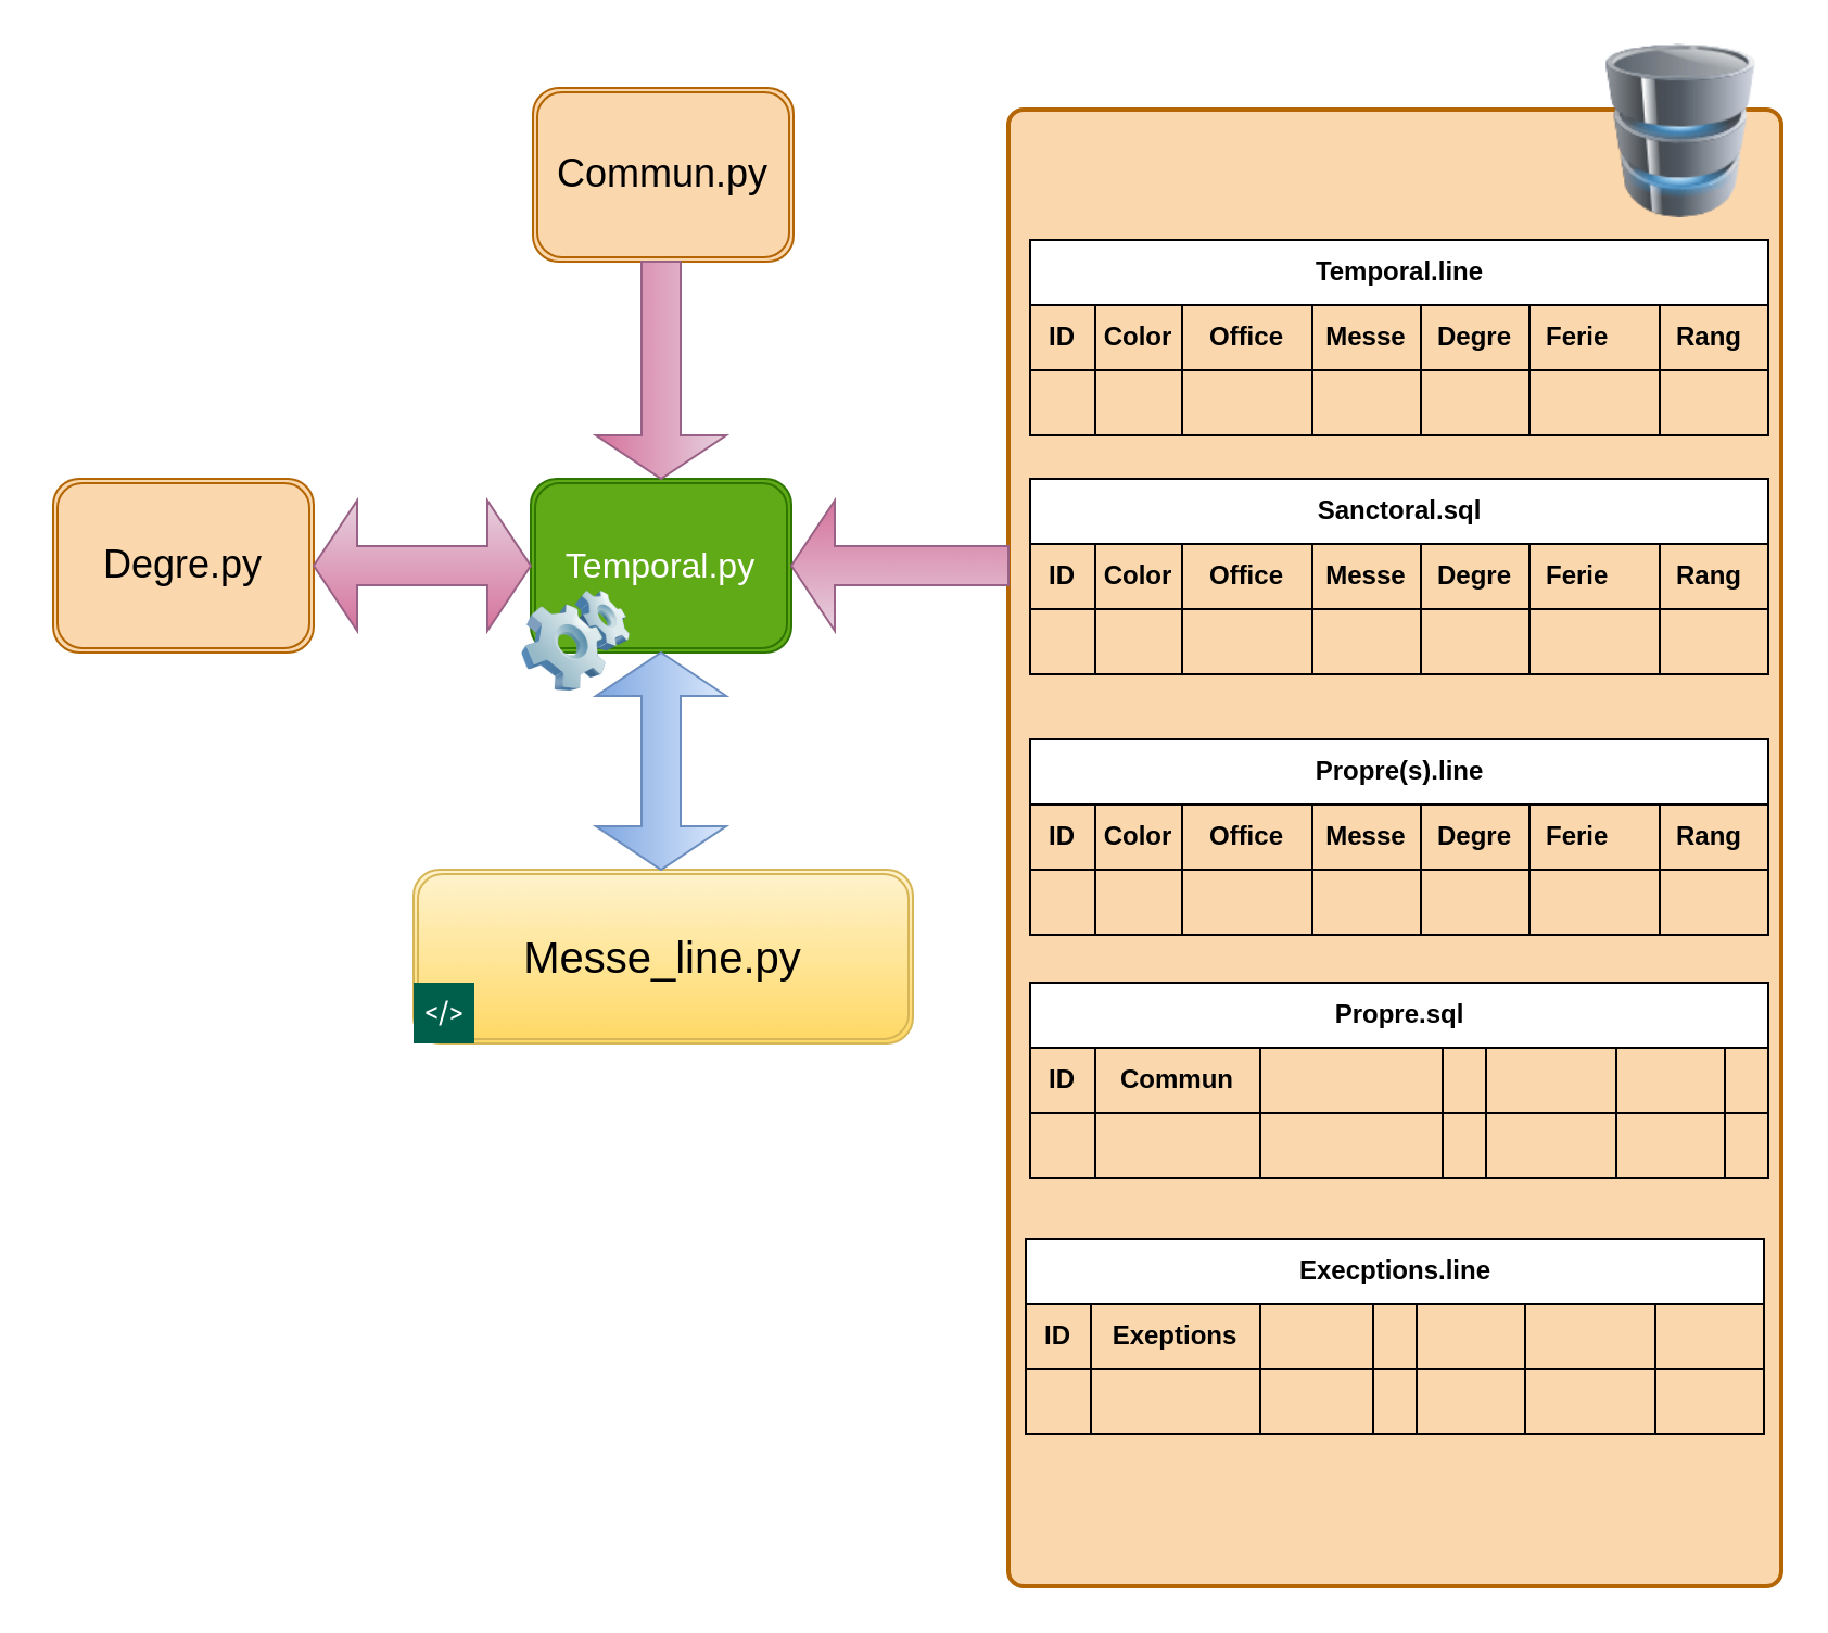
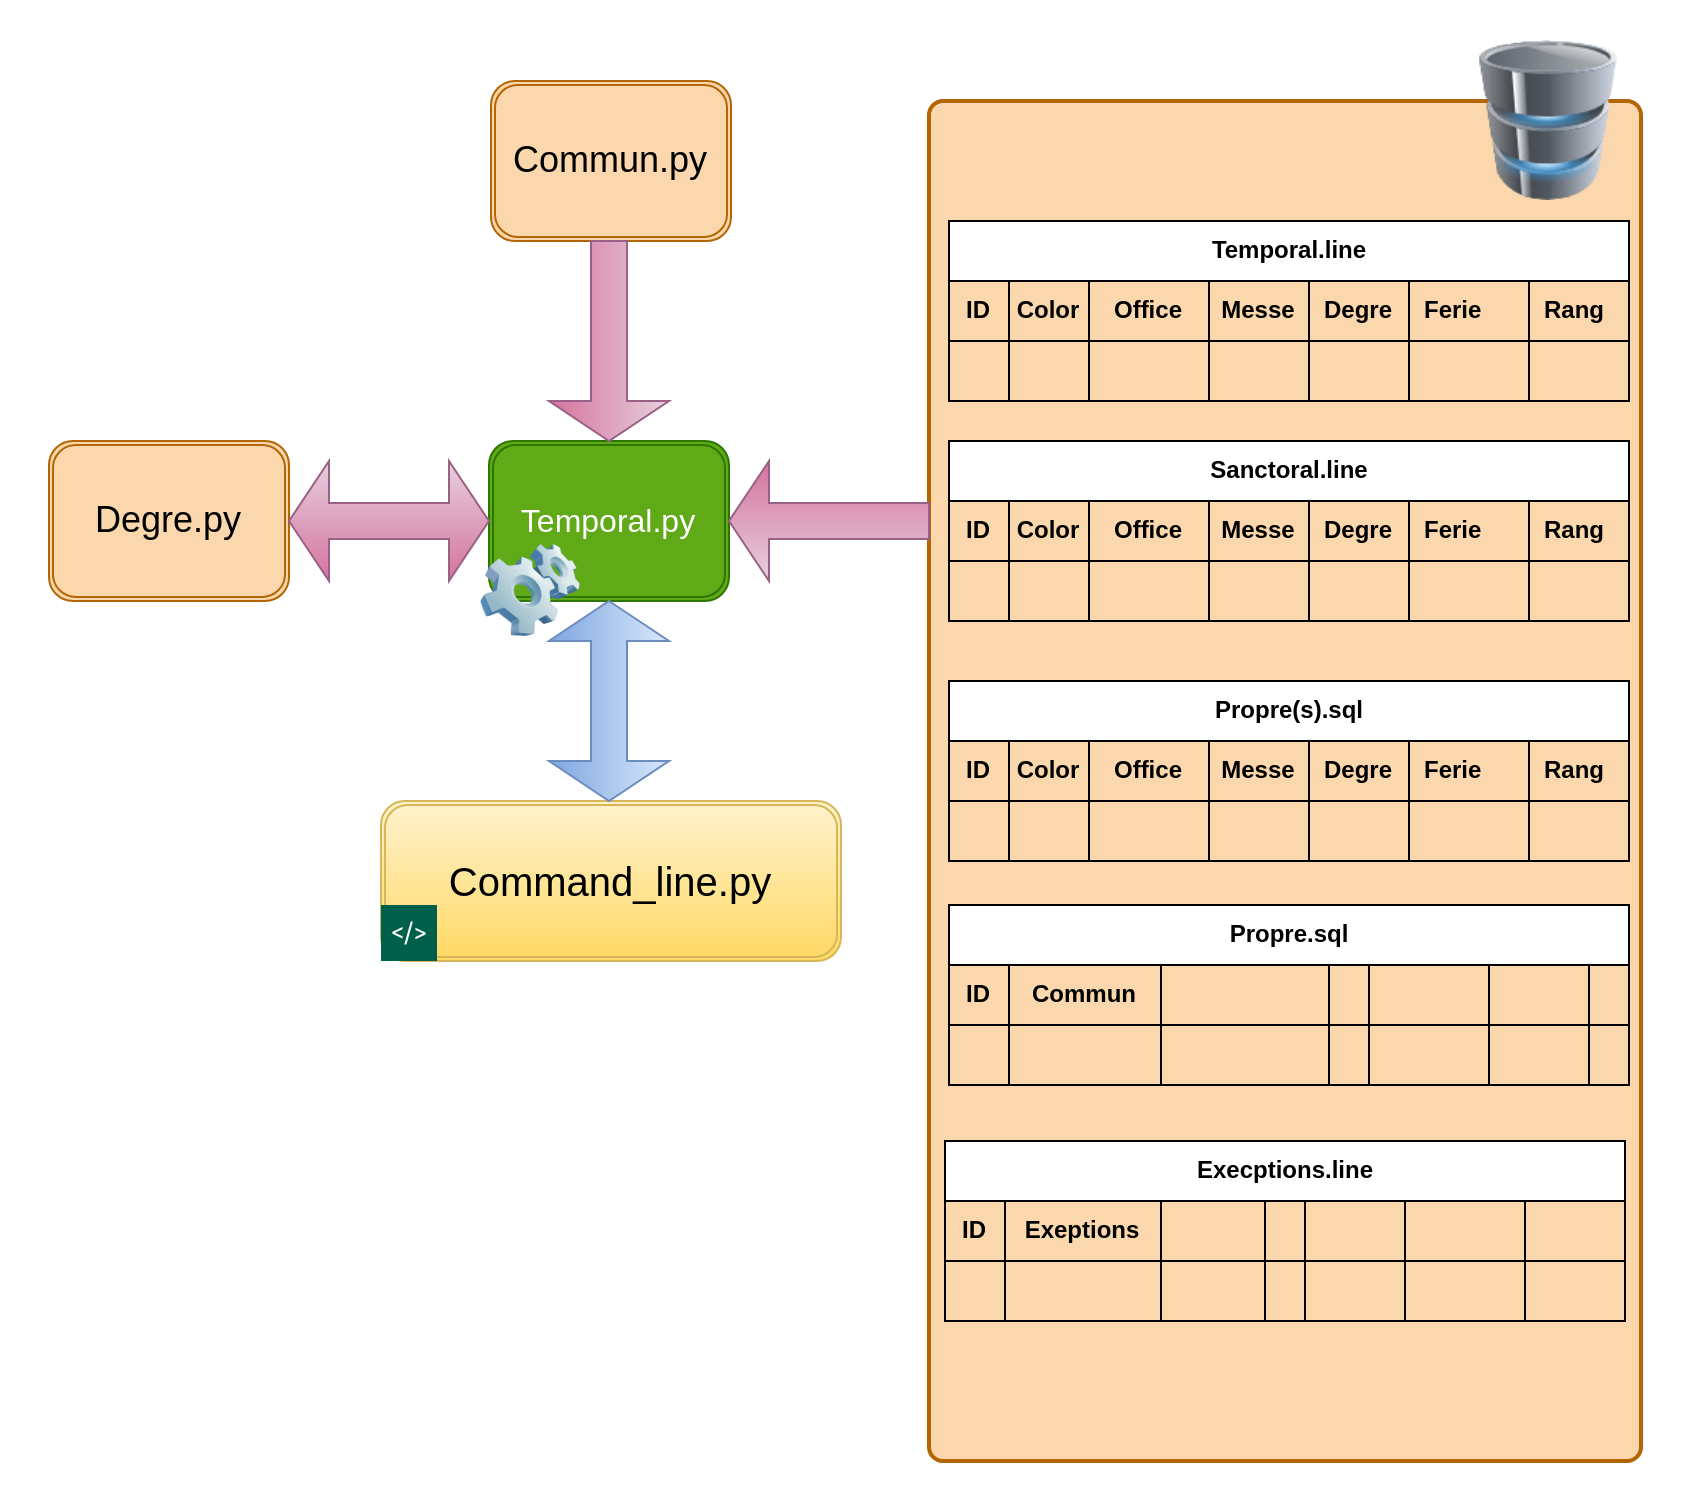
- <mxCell id="20" value="Sanctoral.sql" style="shape=table;startSize=30;container=1;collapsible=1;childLayout=tableLayout;fixedRows=1;rowLines=0;fontStyle=1;align=center;resizeLast=1;html=1;" vertex="1" parent="1"><mxGeometry x="474" y="220" width="340" height="90" as="geometry" /></mxCell>
+ <mxCell id="20" value="Sanctoral.line" style="shape=table;startSize=30;container=1;collapsible=1;childLayout=tableLayout;fixedRows=1;rowLines=0;fontStyle=1;align=center;resizeLast=1;html=1;" vertex="1" parent="1"><mxGeometry x="474" y="220" width="340" height="90" as="geometry" /></mxCell>
- <mxCell id="37" value="Propre(s).line" style="shape=table;startSize=30;container=1;collapsible=1;childLayout=tableLayout;fixedRows=1;rowLines=0;fontStyle=1;align=center;resizeLast=1;html=1;" vertex="1" parent="1"><mxGeometry x="474" y="340" width="340" height="90" as="geometry" /></mxCell>
+ <mxCell id="37" value="Propre(s).sql" style="shape=table;startSize=30;container=1;collapsible=1;childLayout=tableLayout;fixedRows=1;rowLines=0;fontStyle=1;align=center;resizeLast=1;html=1;" vertex="1" parent="1"><mxGeometry x="474" y="340" width="340" height="90" as="geometry" /></mxCell>
- <mxCell id="56" value="&lt;font style=&quot;font-size: 20px;&quot;&gt;Messe_line.py&lt;/font&gt;" style="shape=ext;double=1;rounded=1;whiteSpace=wrap;html=1;fillColor=#fff2cc;gradientColor=#ffd966;strokeColor=#d6b656;" vertex="1" parent="1"><mxGeometry x="190" y="400" width="230" height="80" as="geometry" /></mxCell>
+ <mxCell id="56" value="&lt;font style=&quot;font-size: 20px;&quot;&gt;Command_line.py&lt;/font&gt;" style="shape=ext;double=1;rounded=1;whiteSpace=wrap;html=1;fillColor=#fff2cc;gradientColor=#ffd966;strokeColor=#d6b656;" vertex="1" parent="1"><mxGeometry x="190" y="400" width="230" height="80" as="geometry" /></mxCell>
